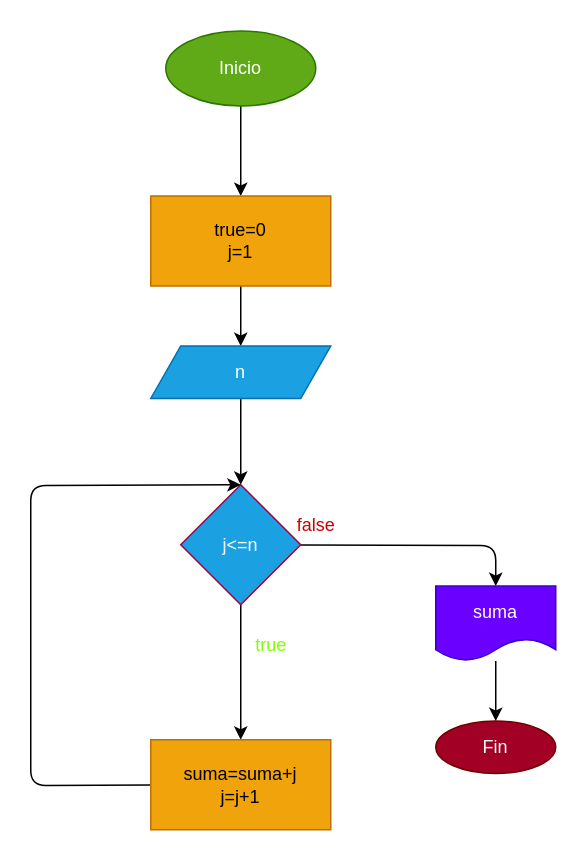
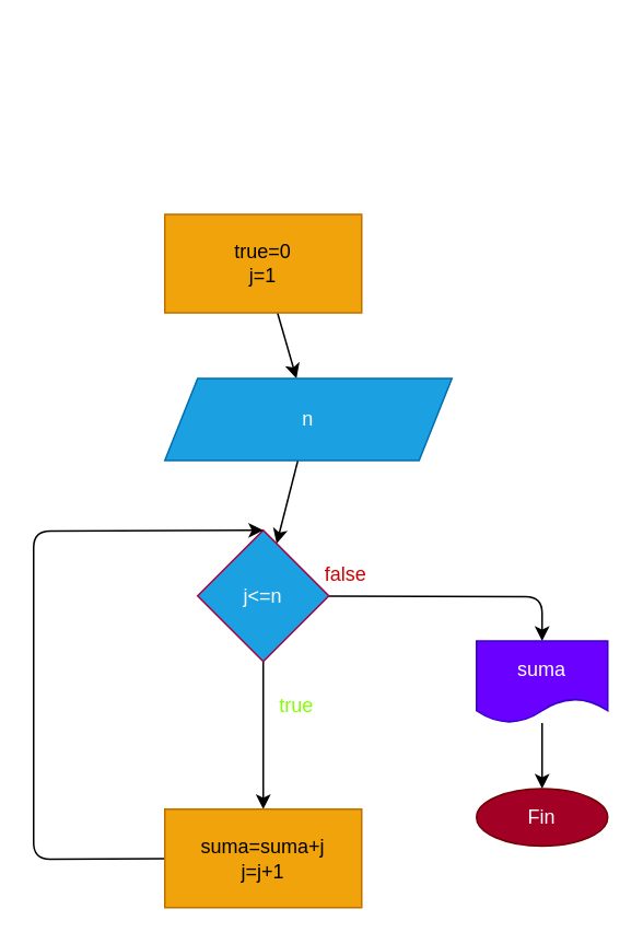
- <mxCell id="3" value="Inicio" style="ellipse;whiteSpace=wrap;html=1;fillColor=#60a917;fontColor=#ffffff;strokeColor=#2D7600;" vertex="1" parent="1"><mxGeometry x="110" y="20" width="100" height="50" as="geometry" /></mxCell>
- <mxCell id="2" value="" style="edgeStyle=none;html=1;" edge="1" parent="1" source="3" target="5"><mxGeometry relative="1" as="geometry" /></mxCell>
- <mxCell id="7" value="n" style="shape=parallelogram;perimeter=parallelogramPerimeter;whiteSpace=wrap;html=1;fixedSize=1;fillColor=#1ba1e2;strokeColor=#006EAF;fontColor=#ffffff;" vertex="1" parent="1"><mxGeometry x="100" y="230" width="120" height="35" as="geometry" /></mxCell>
+ <mxCell id="7" value="n" style="shape=parallelogram;perimeter=parallelogramPerimeter;whiteSpace=wrap;html=1;fixedSize=1;fillColor=#1ba1e2;strokeColor=#006EAF;fontColor=#ffffff;" vertex="1" parent="1"><mxGeometry x="100" y="230" width="175" height="50" as="geometry" /></mxCell>
